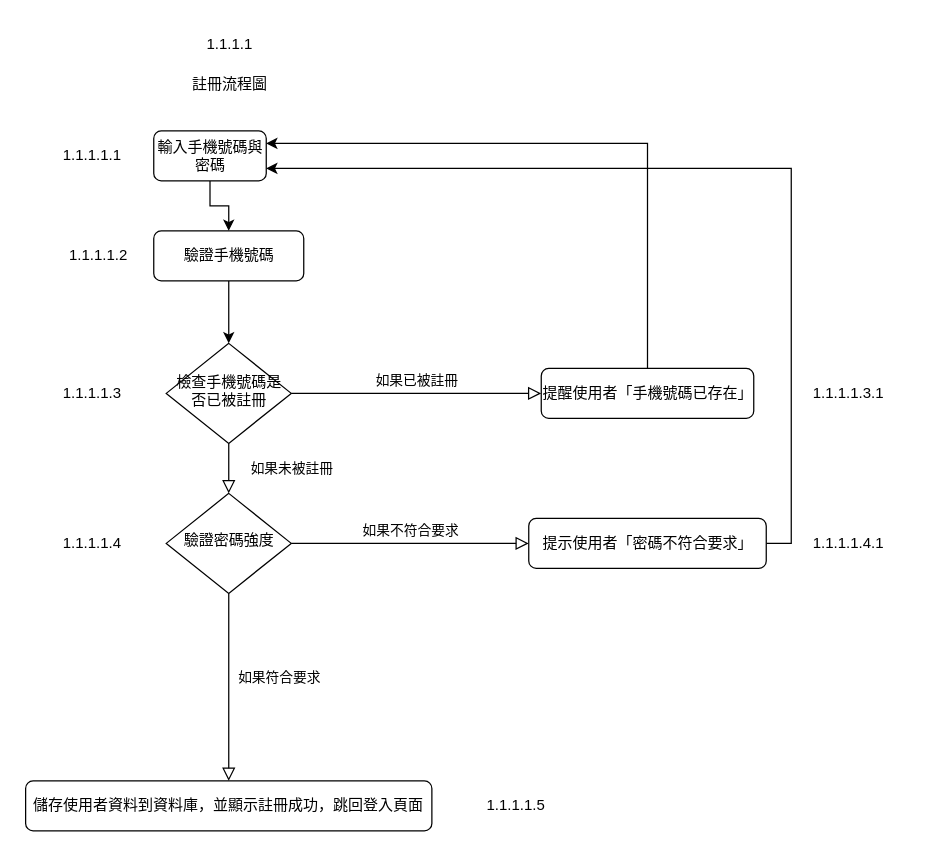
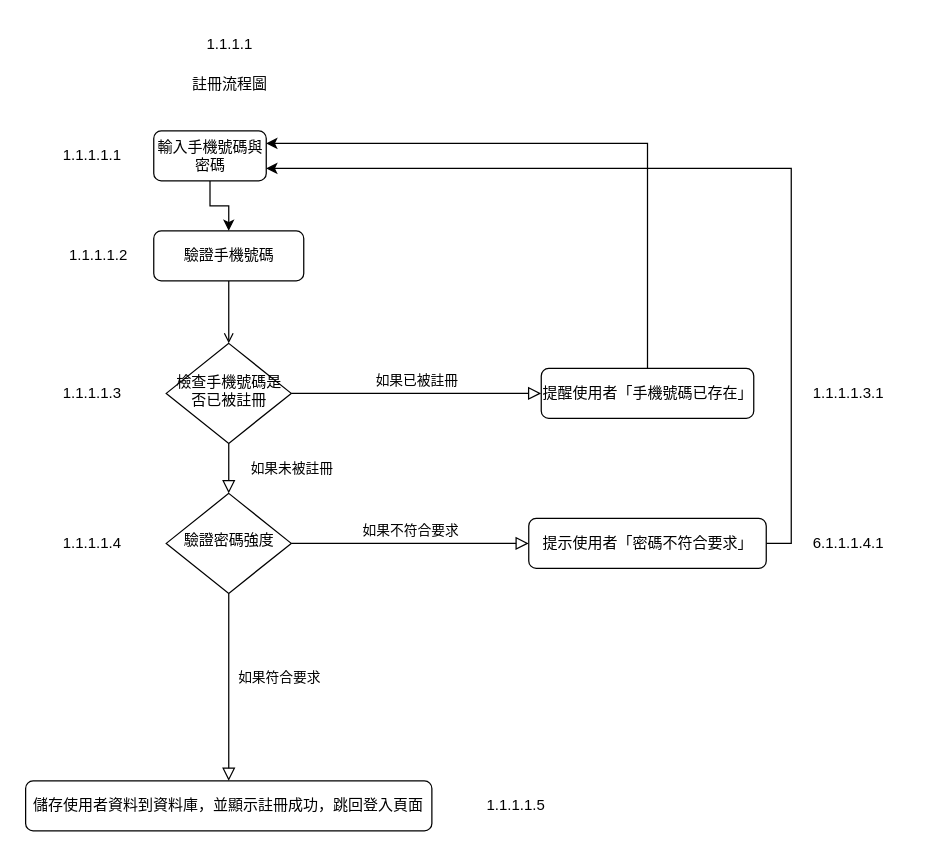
- <mxCell id="16" value="" style="edgeStyle=orthogonalEdgeStyle;rounded=0;orthogonalLoop=1;jettySize=auto;html=1;" parent="1" source="17" target="6" edge="1"><mxGeometry relative="1" as="geometry" /></mxCell>
+ <mxCell id="16" value="" style="edgeStyle=orthogonalEdgeStyle;rounded=0;orthogonalLoop=1;jettySize=auto;html=1;endArrow=open;" parent="1" source="17" target="6" edge="1"><mxGeometry relative="1" as="geometry" /></mxCell>
- <mxCell id="24" value="1.1.1.1.4.1" style="text;html=1;align=center;verticalAlign=middle;resizable=0;points=[];autosize=1;strokeColor=none;fillColor=none;" parent="1" vertex="1"><mxGeometry x="637.5" y="419" width="80" height="30" as="geometry" /></mxCell>
+ <mxCell id="24" value="6.1.1.1.4.1" style="text;html=1;align=center;verticalAlign=middle;resizable=0;points=[];autosize=1;strokeColor=none;fillColor=none;" parent="1" vertex="1"><mxGeometry x="637.5" y="419" width="80" height="30" as="geometry" /></mxCell>
